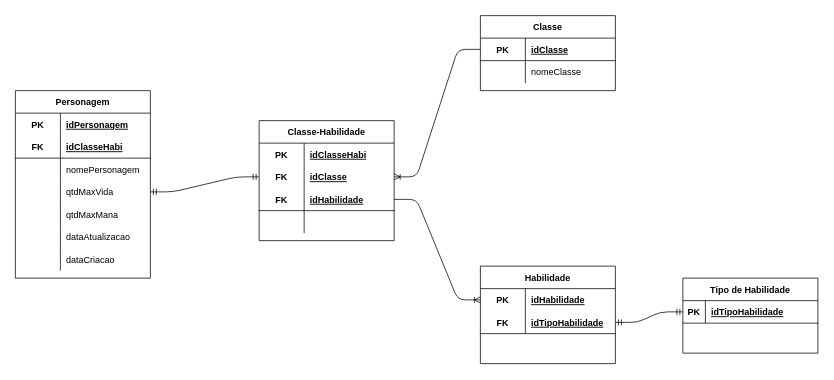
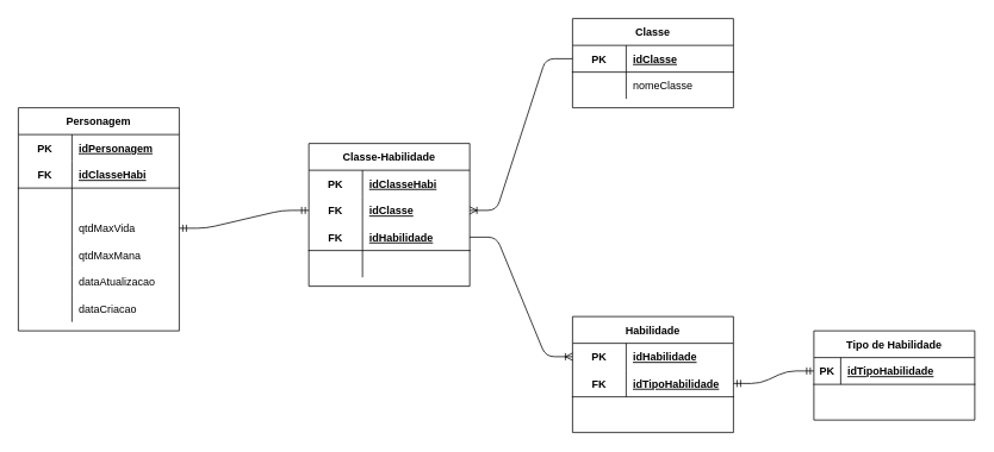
- <mxCell id="11" value="nomePersonagem" style="shape=partialRectangle;connectable=0;fillColor=none;top=0;left=0;bottom=0;right=0;align=left;spacingLeft=6;overflow=hidden;" vertex="1" parent="9"><mxGeometry x="60" width="120" height="30" as="geometry" /></mxCell>
